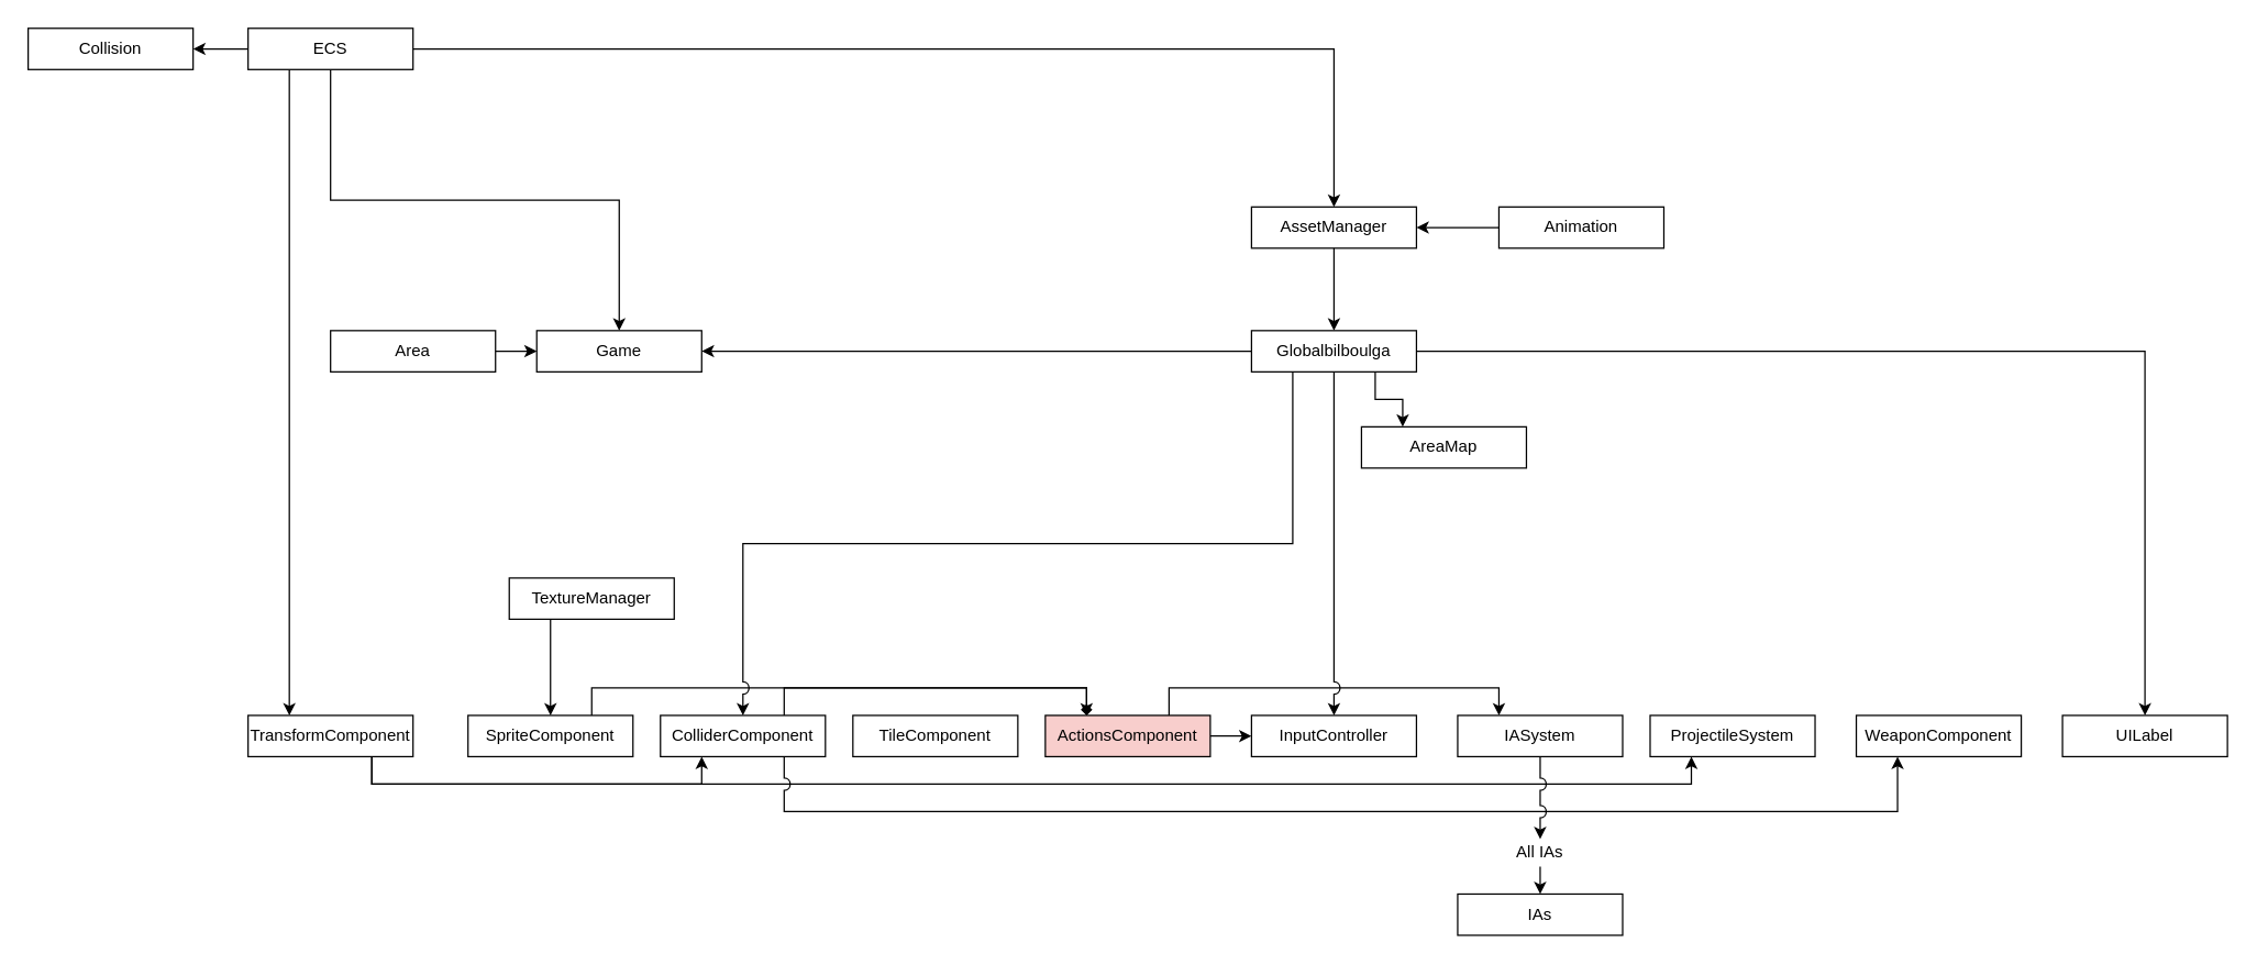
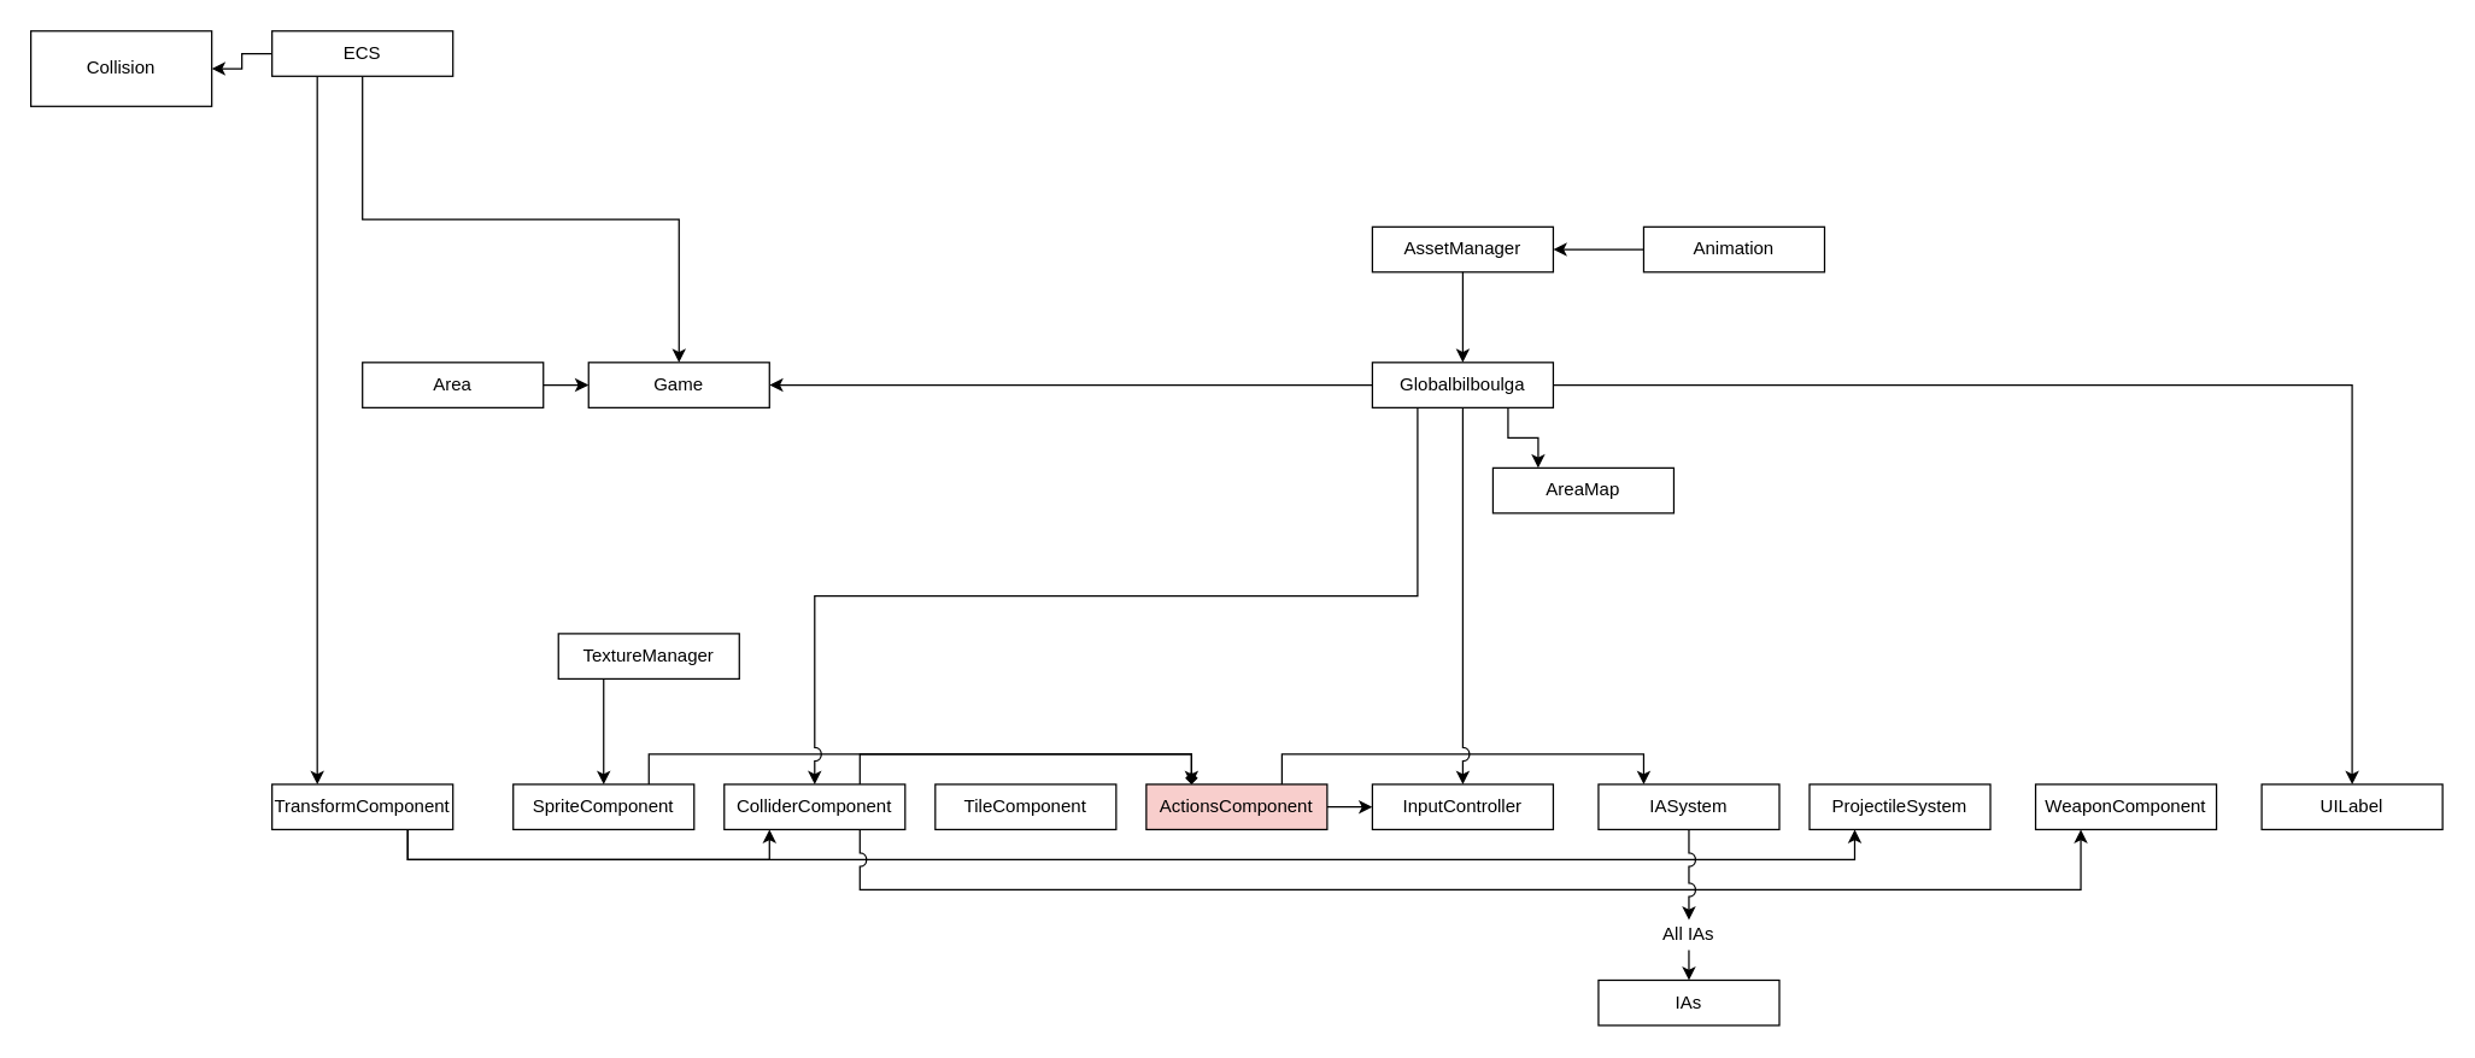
- <mxCell id="44" value="Collision" style="rounded=0;whiteSpace=wrap;html=1;" vertex="1" parent="1"><mxGeometry x="20" y="20" width="120" height="30" as="geometry" /></mxCell>
+ <mxCell id="44" value="Collision" style="rounded=0;whiteSpace=wrap;html=1;" vertex="1" parent="1"><mxGeometry x="20" y="20" width="120" height="50" as="geometry" /></mxCell>
- <mxCell id="36" style="edgeStyle=orthogonalEdgeStyle;rounded=0;jumpStyle=arc;jumpSize=9;orthogonalLoop=1;jettySize=auto;html=1;exitX=1;exitY=0.5;exitDx=0;exitDy=0;entryX=0.5;entryY=0;entryDx=0;entryDy=0;" edge="1" parent="1" source="37" target="30"><mxGeometry relative="1" as="geometry" /></mxCell>
